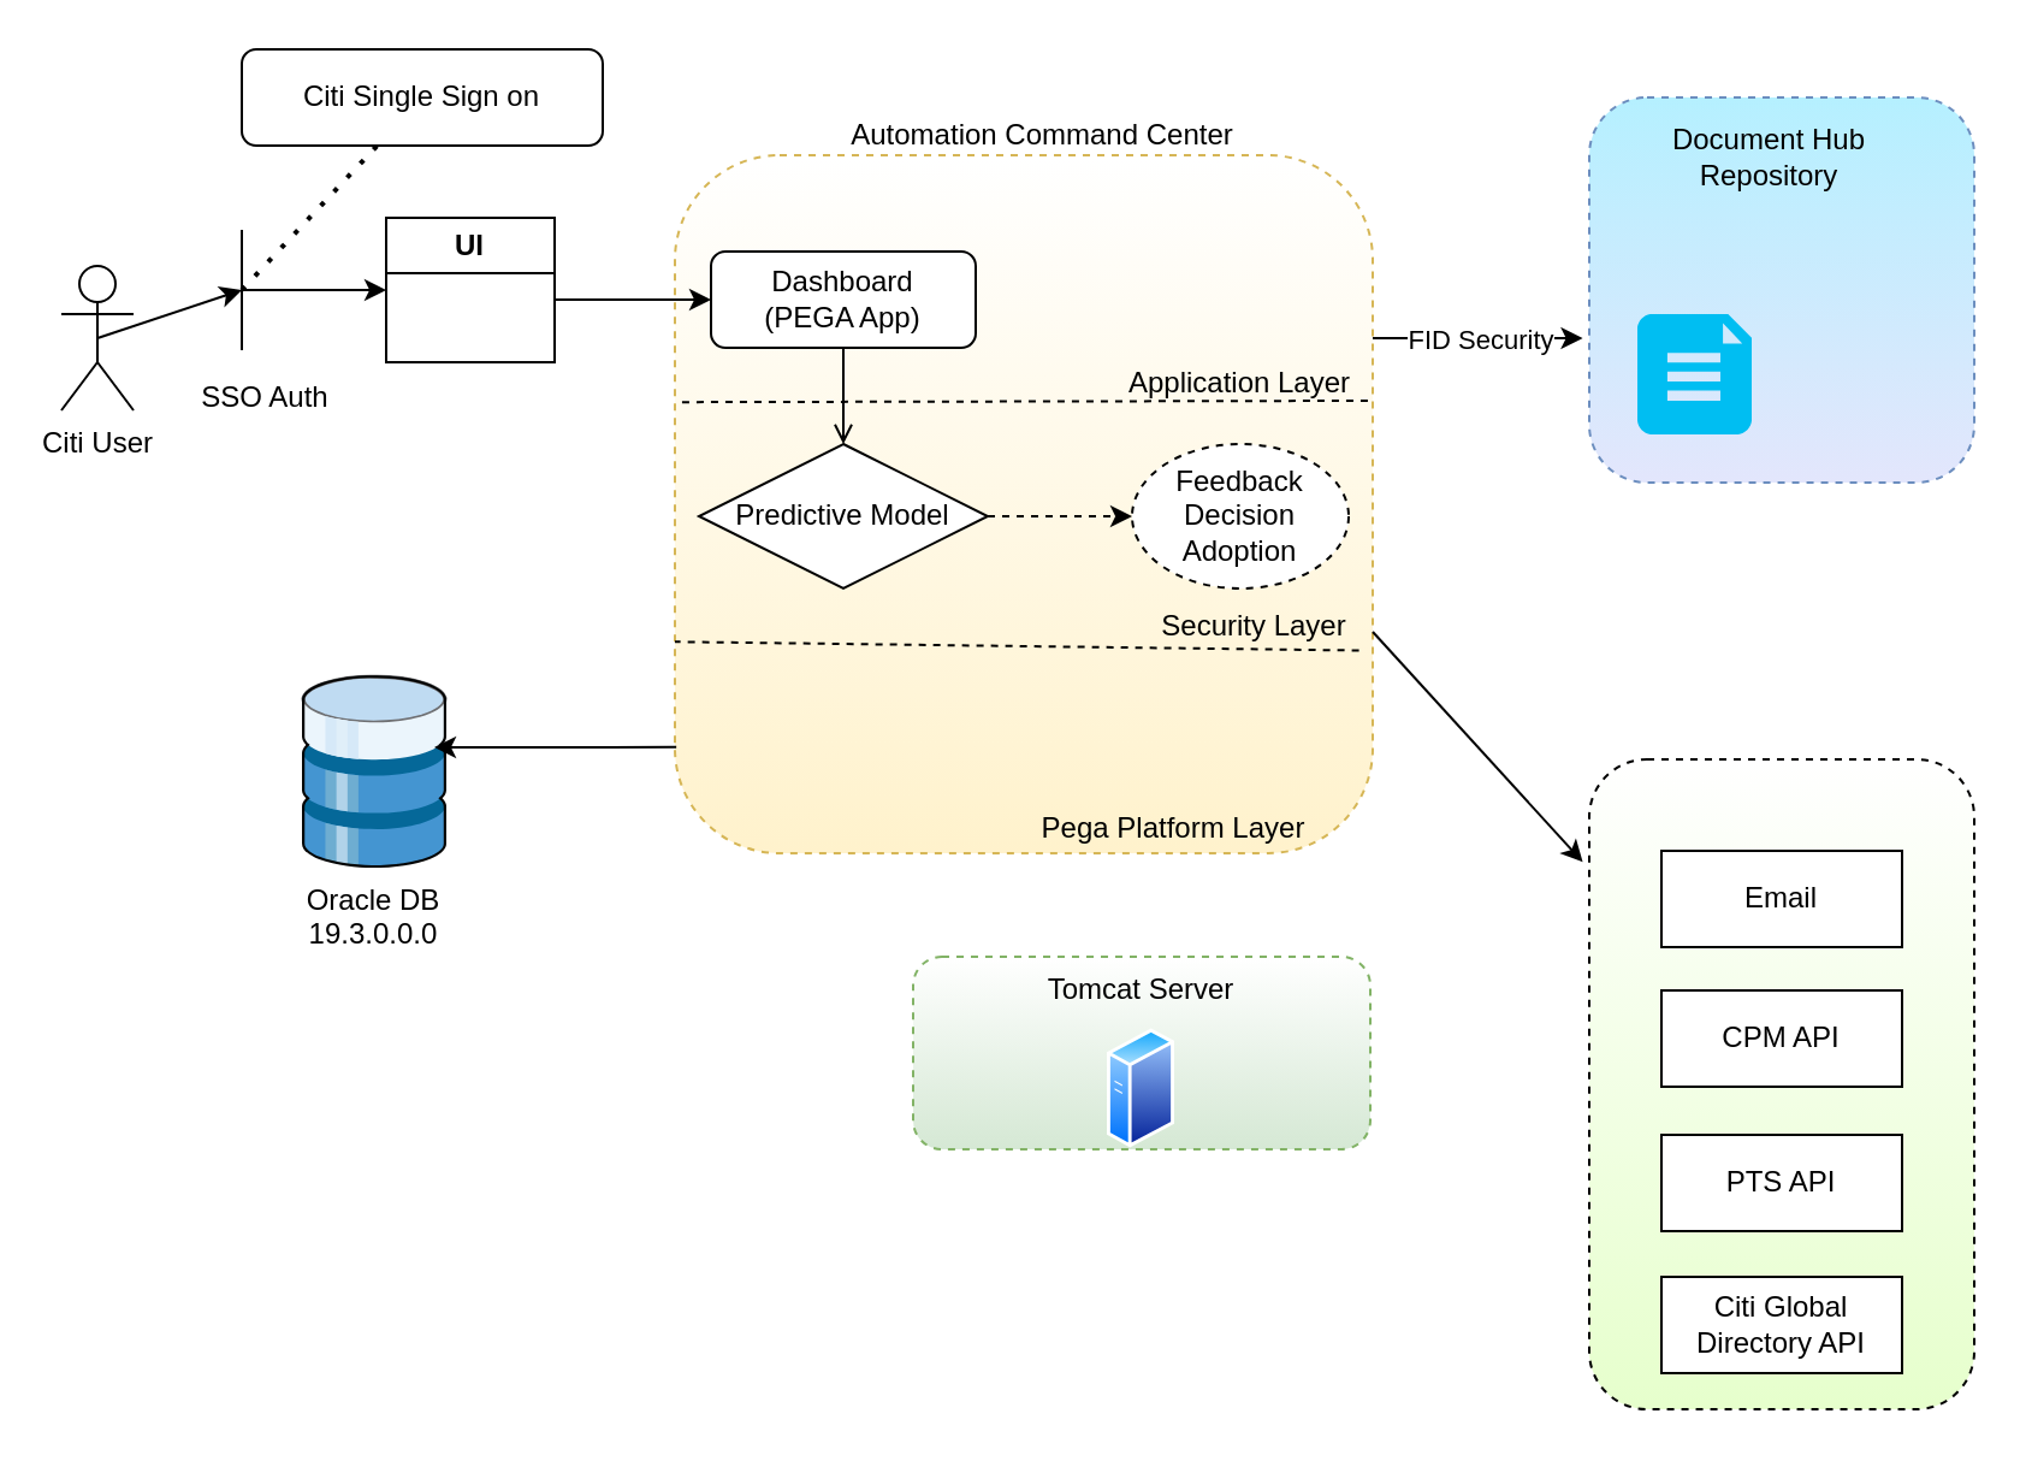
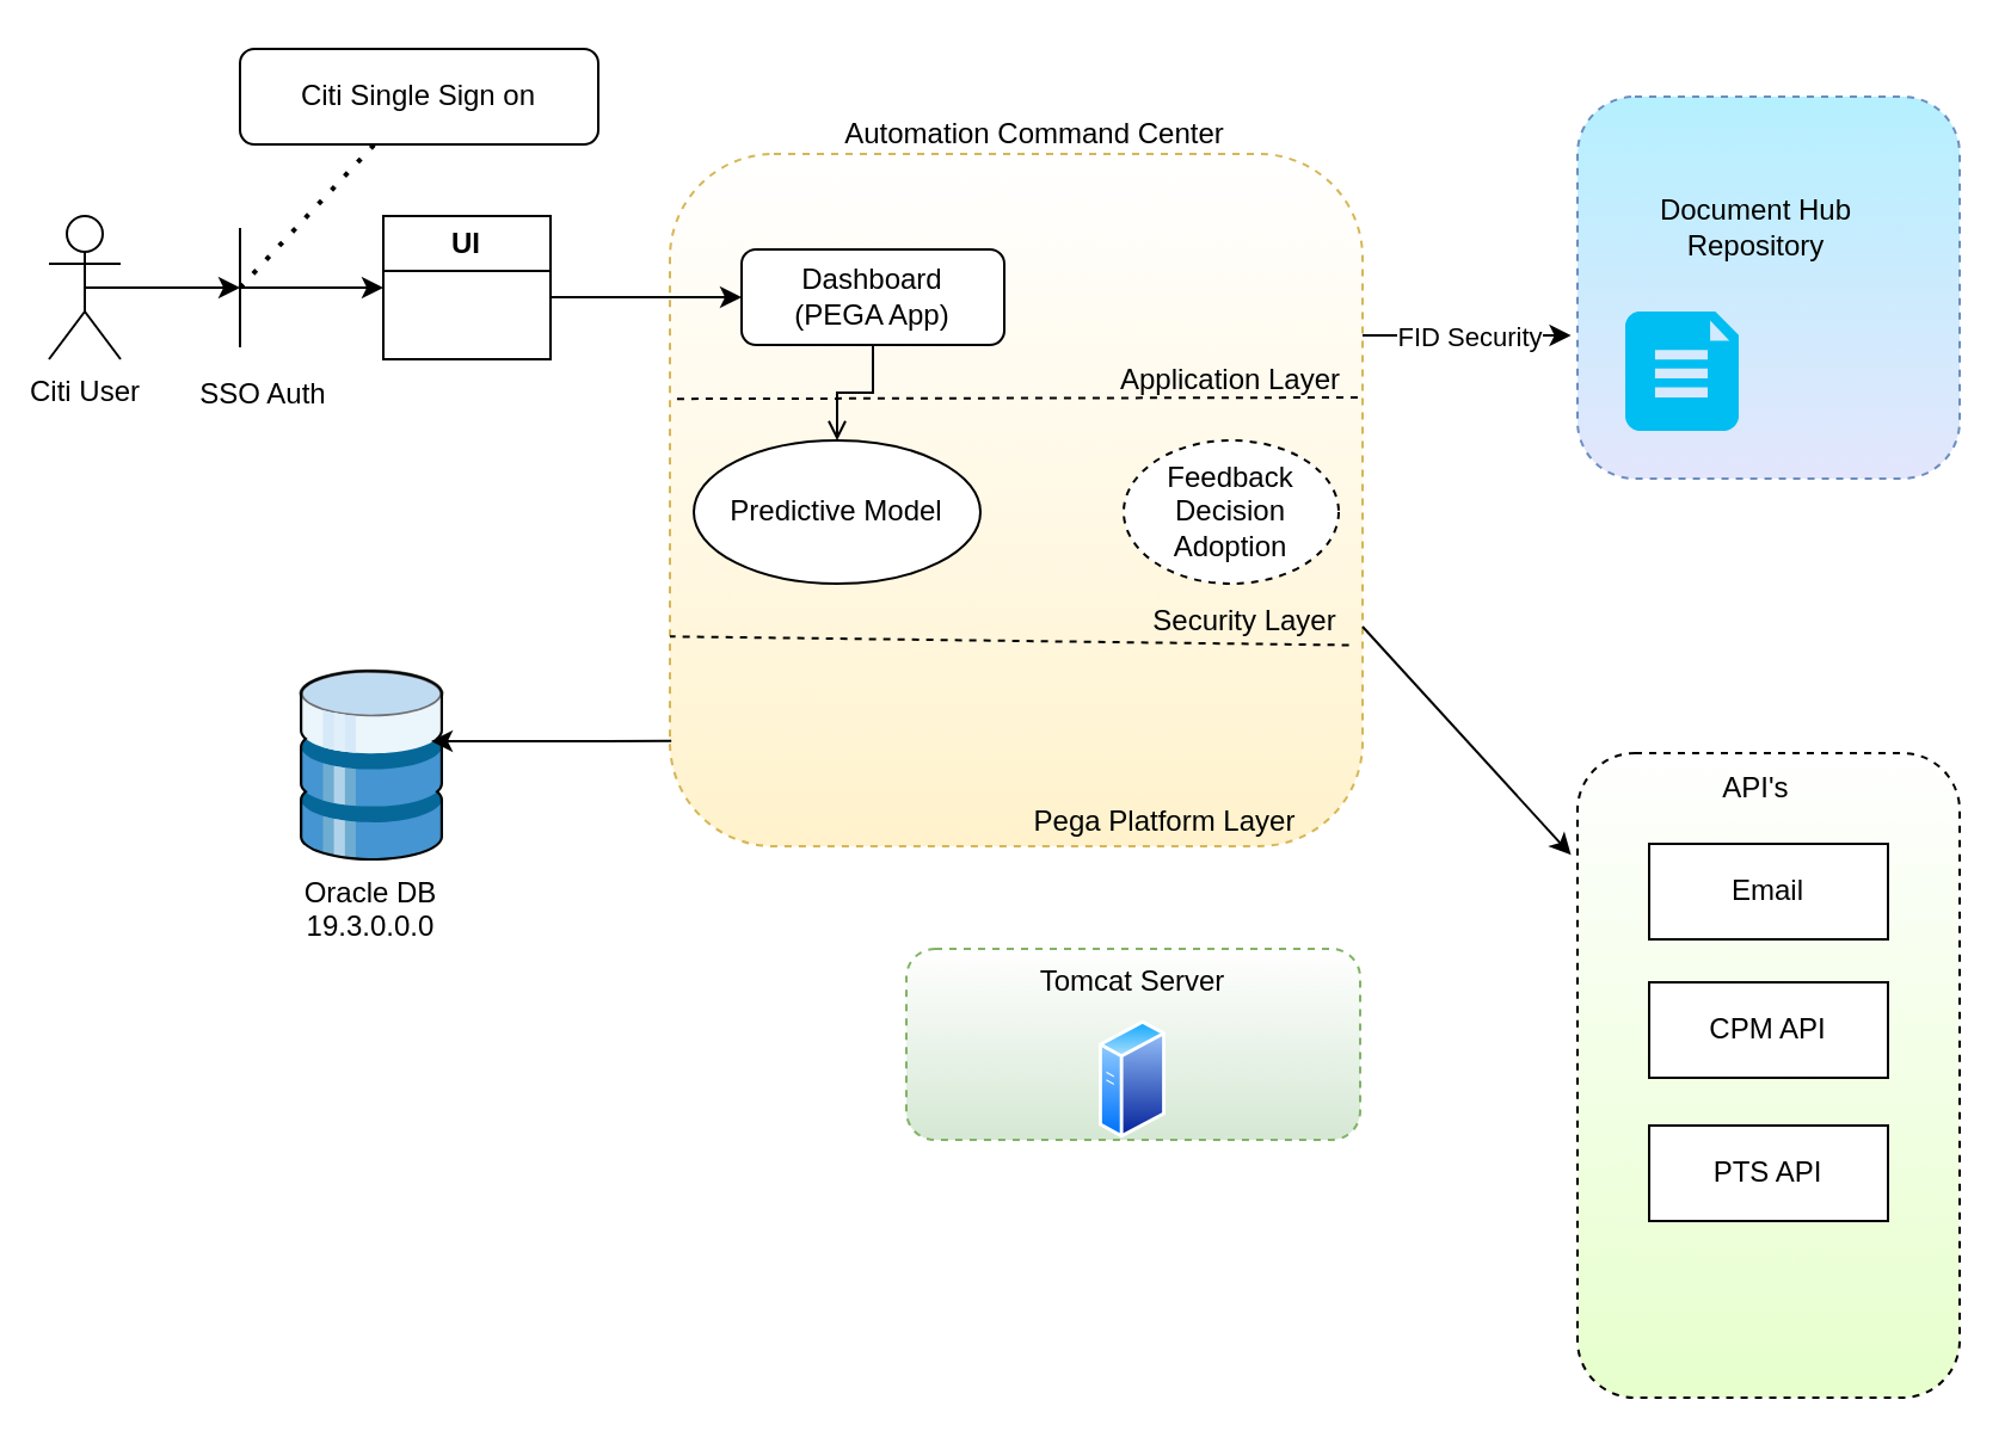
- <mxCell id="27" value="Document Hub Repository" style="text;html=1;align=center;verticalAlign=middle;whiteSpace=wrap;rounded=0;" vertex="1" parent="1"><mxGeometry x="670" y="50" width="130" height="30" as="geometry" /></mxCell>
+ <mxCell id="27" value="Document Hub Repository" style="text;html=1;align=center;verticalAlign=middle;whiteSpace=wrap;rounded=0;" vertex="1" parent="1"><mxGeometry x="670" y="80" width="130" height="30" as="geometry" /></mxCell>
- <mxCell id="13" value="Dashboard&lt;div&gt;(PEGA App)&lt;/div&gt;" style="rounded=1;whiteSpace=wrap;html=1;" parent="1" vertex="1"><mxGeometry x="295" y="104" width="110" height="40" as="geometry" /></mxCell>
+ <mxCell id="13" value="Dashboard&lt;div&gt;(PEGA App)&lt;/div&gt;" style="rounded=1;whiteSpace=wrap;html=1;" parent="1" vertex="1"><mxGeometry x="310" y="104" width="110" height="40" as="geometry" /></mxCell>
- <mxCell id="2" value="Citi User&lt;div&gt;&lt;br&gt;&lt;/div&gt;" style="shape=umlActor;verticalLabelPosition=bottom;verticalAlign=top;html=1;outlineConnect=0;" parent="1" vertex="1"><mxGeometry x="25" y="110" width="30" height="60" as="geometry" /></mxCell>
+ <mxCell id="2" value="Citi User&lt;div&gt;&lt;br&gt;&lt;/div&gt;" style="shape=umlActor;verticalLabelPosition=bottom;verticalAlign=top;html=1;outlineConnect=0;" parent="1" vertex="1"><mxGeometry x="20" y="90" width="30" height="60" as="geometry" /></mxCell>
- <mxCell id="17" value="Predictive Model" style="rhombus;whiteSpace=wrap;html=1;" parent="1" vertex="1"><mxGeometry x="290" y="184" width="120" height="60" as="geometry" /></mxCell>
+ <mxCell id="17" value="Predictive Model" style="ellipse;whiteSpace=wrap;html=1;" parent="1" vertex="1"><mxGeometry x="290" y="184" width="120" height="60" as="geometry" /></mxCell>
- <mxCell id="16" value="" style="edgeStyle=orthogonalEdgeStyle;rounded=0;orthogonalLoop=1;jettySize=auto;html=1;dashed=1;" parent="1" source="17" target="15" edge="1"><mxGeometry relative="1" as="geometry" /></mxCell>
+ <mxCell id="19" value="API's" style="text;html=1;align=center;verticalAlign=middle;whiteSpace=wrap;rounded=0;" parent="1" vertex="1"><mxGeometry x="675" y="315" width="120" height="30" as="geometry" /></mxCell>
- <mxCell id="23" value="Citi Global Directory API" style="rounded=0;whiteSpace=wrap;html=1;" parent="1" vertex="1"><mxGeometry x="690" y="530" width="100" height="40" as="geometry" /></mxCell>
